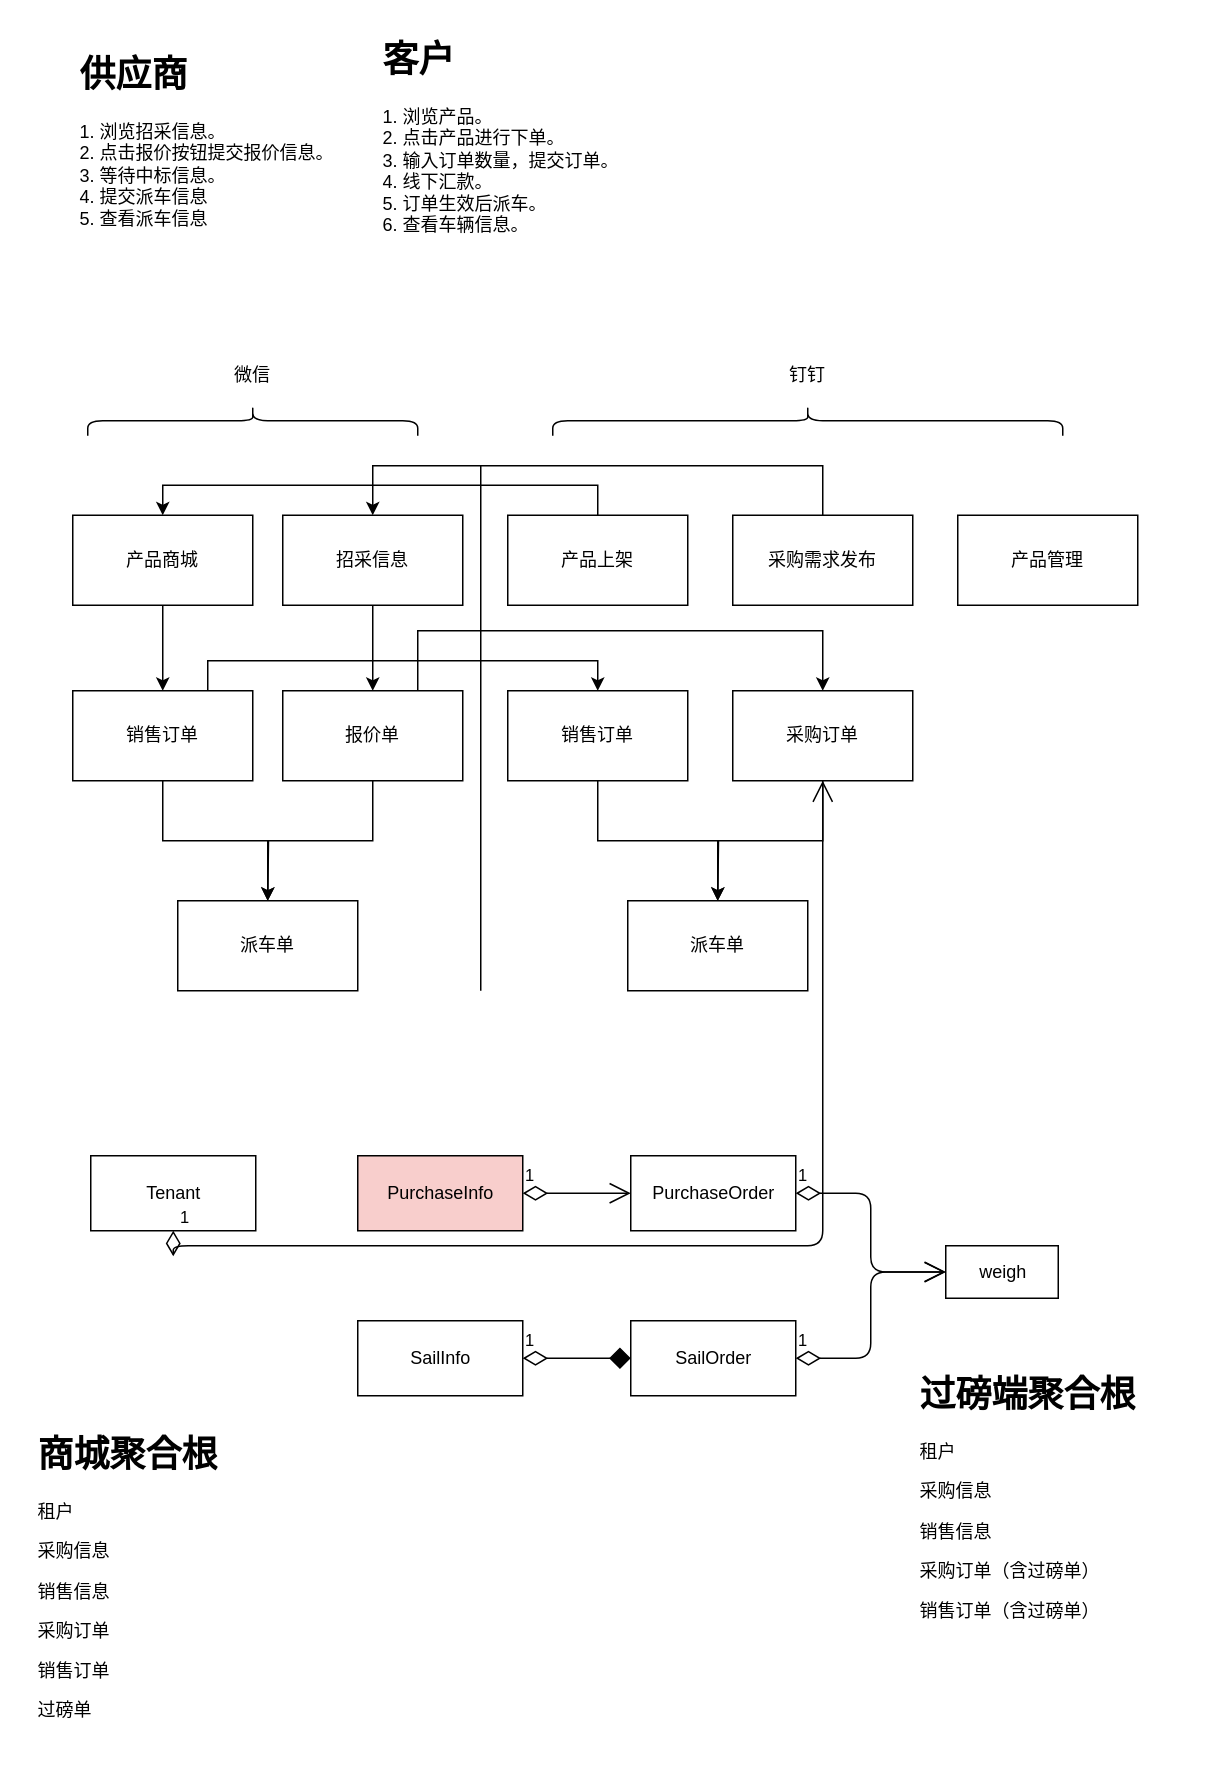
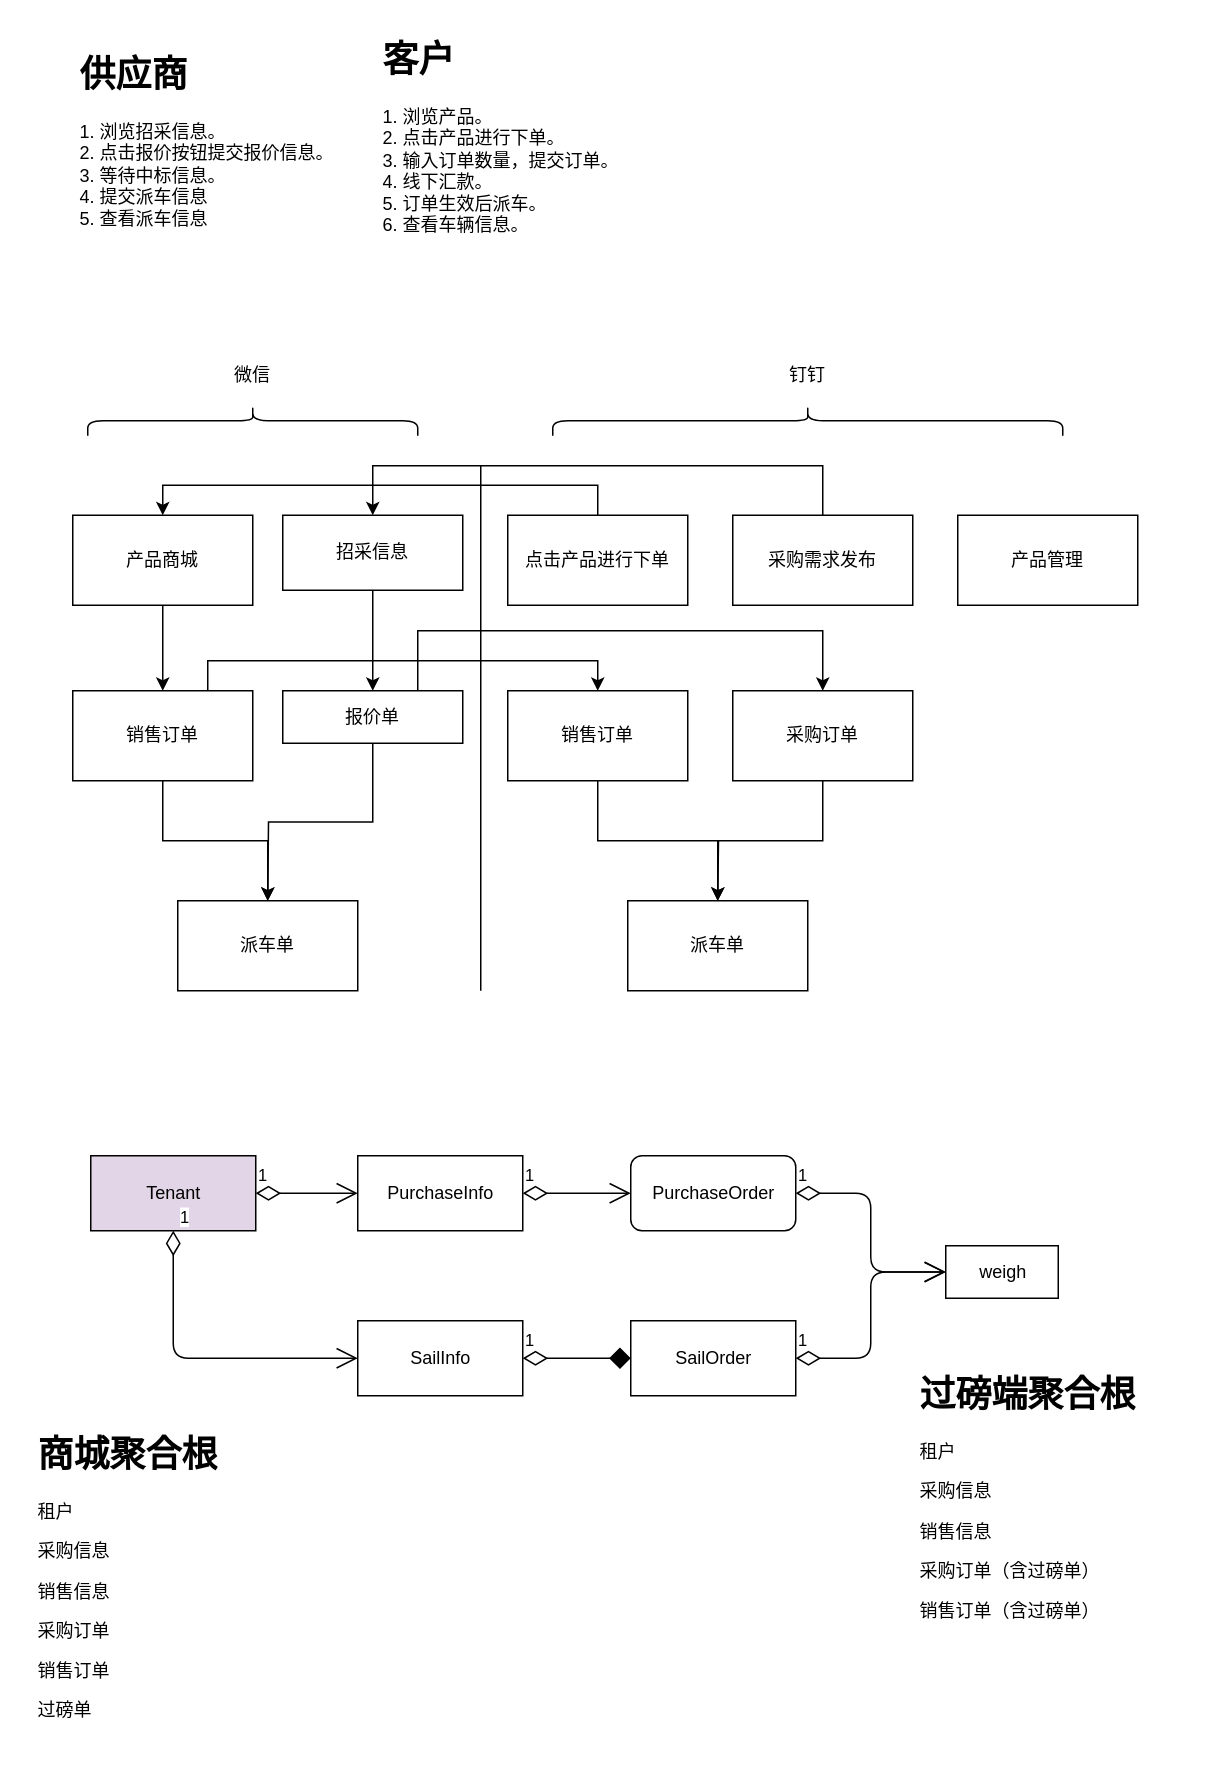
- <mxCell id="27" value="招采信息" style="rounded=0;whiteSpace=wrap;html=1;" parent="1" vertex="1"><mxGeometry x="188" y="343" width="120" height="60" as="geometry" /></mxCell>
+ <mxCell id="27" value="招采信息" style="rounded=0;whiteSpace=wrap;html=1;" parent="1" vertex="1"><mxGeometry x="188" y="343" width="120" height="50" as="geometry" /></mxCell>
- <mxCell id="4" value="产品上架" style="rounded=0;whiteSpace=wrap;html=1;" parent="1" vertex="1"><mxGeometry x="338" y="343" width="120" height="60" as="geometry" /></mxCell>
+ <mxCell id="4" value="点击产品进行下单" style="rounded=0;whiteSpace=wrap;html=1;" parent="1" vertex="1"><mxGeometry x="338" y="343" width="120" height="60" as="geometry" /></mxCell>
- <mxCell id="12" value="报价单" style="rounded=0;whiteSpace=wrap;html=1;" parent="1" vertex="1"><mxGeometry x="188" y="460" width="120" height="60" as="geometry" /></mxCell>
+ <mxCell id="12" value="报价单" style="rounded=0;whiteSpace=wrap;html=1;" parent="1" vertex="1"><mxGeometry x="188" y="460" width="120" height="35" as="geometry" /></mxCell>
- <mxCell id="30" value="Tenant" style="html=1;" parent="1" vertex="1"><mxGeometry x="60" y="770" width="110" height="50" as="geometry" /></mxCell>
+ <mxCell id="30" value="Tenant" style="html=1;fillColor=#e1d5e7;" parent="1" vertex="1"><mxGeometry x="60" y="770" width="110" height="50" as="geometry" /></mxCell>
+ <mxCell id="32" value="1" style="endArrow=open;html=1;endSize=12;startArrow=diamondThin;startSize=14;startFill=0;edgeStyle=orthogonalEdgeStyle;align=left;verticalAlign=bottom;entryX=0;entryY=0.5;entryDx=0;entryDy=0;exitX=1;exitY=0.5;exitDx=0;exitDy=0;" parent="1" source="30" target="31" edge="1"><mxGeometry x="-1" y="3" relative="1" as="geometry"><mxPoint x="182" y="890" as="sourcePoint" /><mxPoint x="342" y="890" as="targetPoint" /></mxGeometry></mxCell>
- <mxCell id="31" value="PurchaseInfo" style="html=1;fillColor=#f8cecc;" parent="1" vertex="1"><mxGeometry x="238" y="770" width="110" height="50" as="geometry" /></mxCell>
+ <mxCell id="31" value="PurchaseInfo" style="html=1;" parent="1" vertex="1"><mxGeometry x="238" y="770" width="110" height="50" as="geometry" /></mxCell>
- <mxCell id="35" value="PurchaseOrder" style="html=1;" parent="1" vertex="1"><mxGeometry x="420" y="770" width="110" height="50" as="geometry" /></mxCell>
+ <mxCell id="35" value="PurchaseOrder" style="html=1;rounded=1;" parent="1" vertex="1"><mxGeometry x="420" y="770" width="110" height="50" as="geometry" /></mxCell>
- <mxCell id="34" value="1" style="endArrow=open;html=1;endSize=12;startArrow=diamondThin;startSize=14;startFill=0;edgeStyle=orthogonalEdgeStyle;align=left;verticalAlign=bottom;exitX=0.5;exitY=1;exitDx=0;exitDy=0;" parent="1" source="30" target="18" edge="1"><mxGeometry x="-1" y="3" relative="1" as="geometry"><mxPoint x="60" y="900" as="sourcePoint" /><mxPoint x="260" y="910" as="targetPoint" /></mxGeometry></mxCell>
+ <mxCell id="34" value="1" style="endArrow=open;html=1;endSize=12;startArrow=diamondThin;startSize=14;startFill=0;edgeStyle=orthogonalEdgeStyle;align=left;verticalAlign=bottom;exitX=0.5;exitY=1;exitDx=0;exitDy=0;entryX=0;entryY=0.5;entryDx=0;entryDy=0;" parent="1" source="30" target="33" edge="1"><mxGeometry x="-1" y="3" relative="1" as="geometry"><mxPoint x="60" y="900" as="sourcePoint" /><mxPoint x="260" y="910" as="targetPoint" /></mxGeometry></mxCell>
